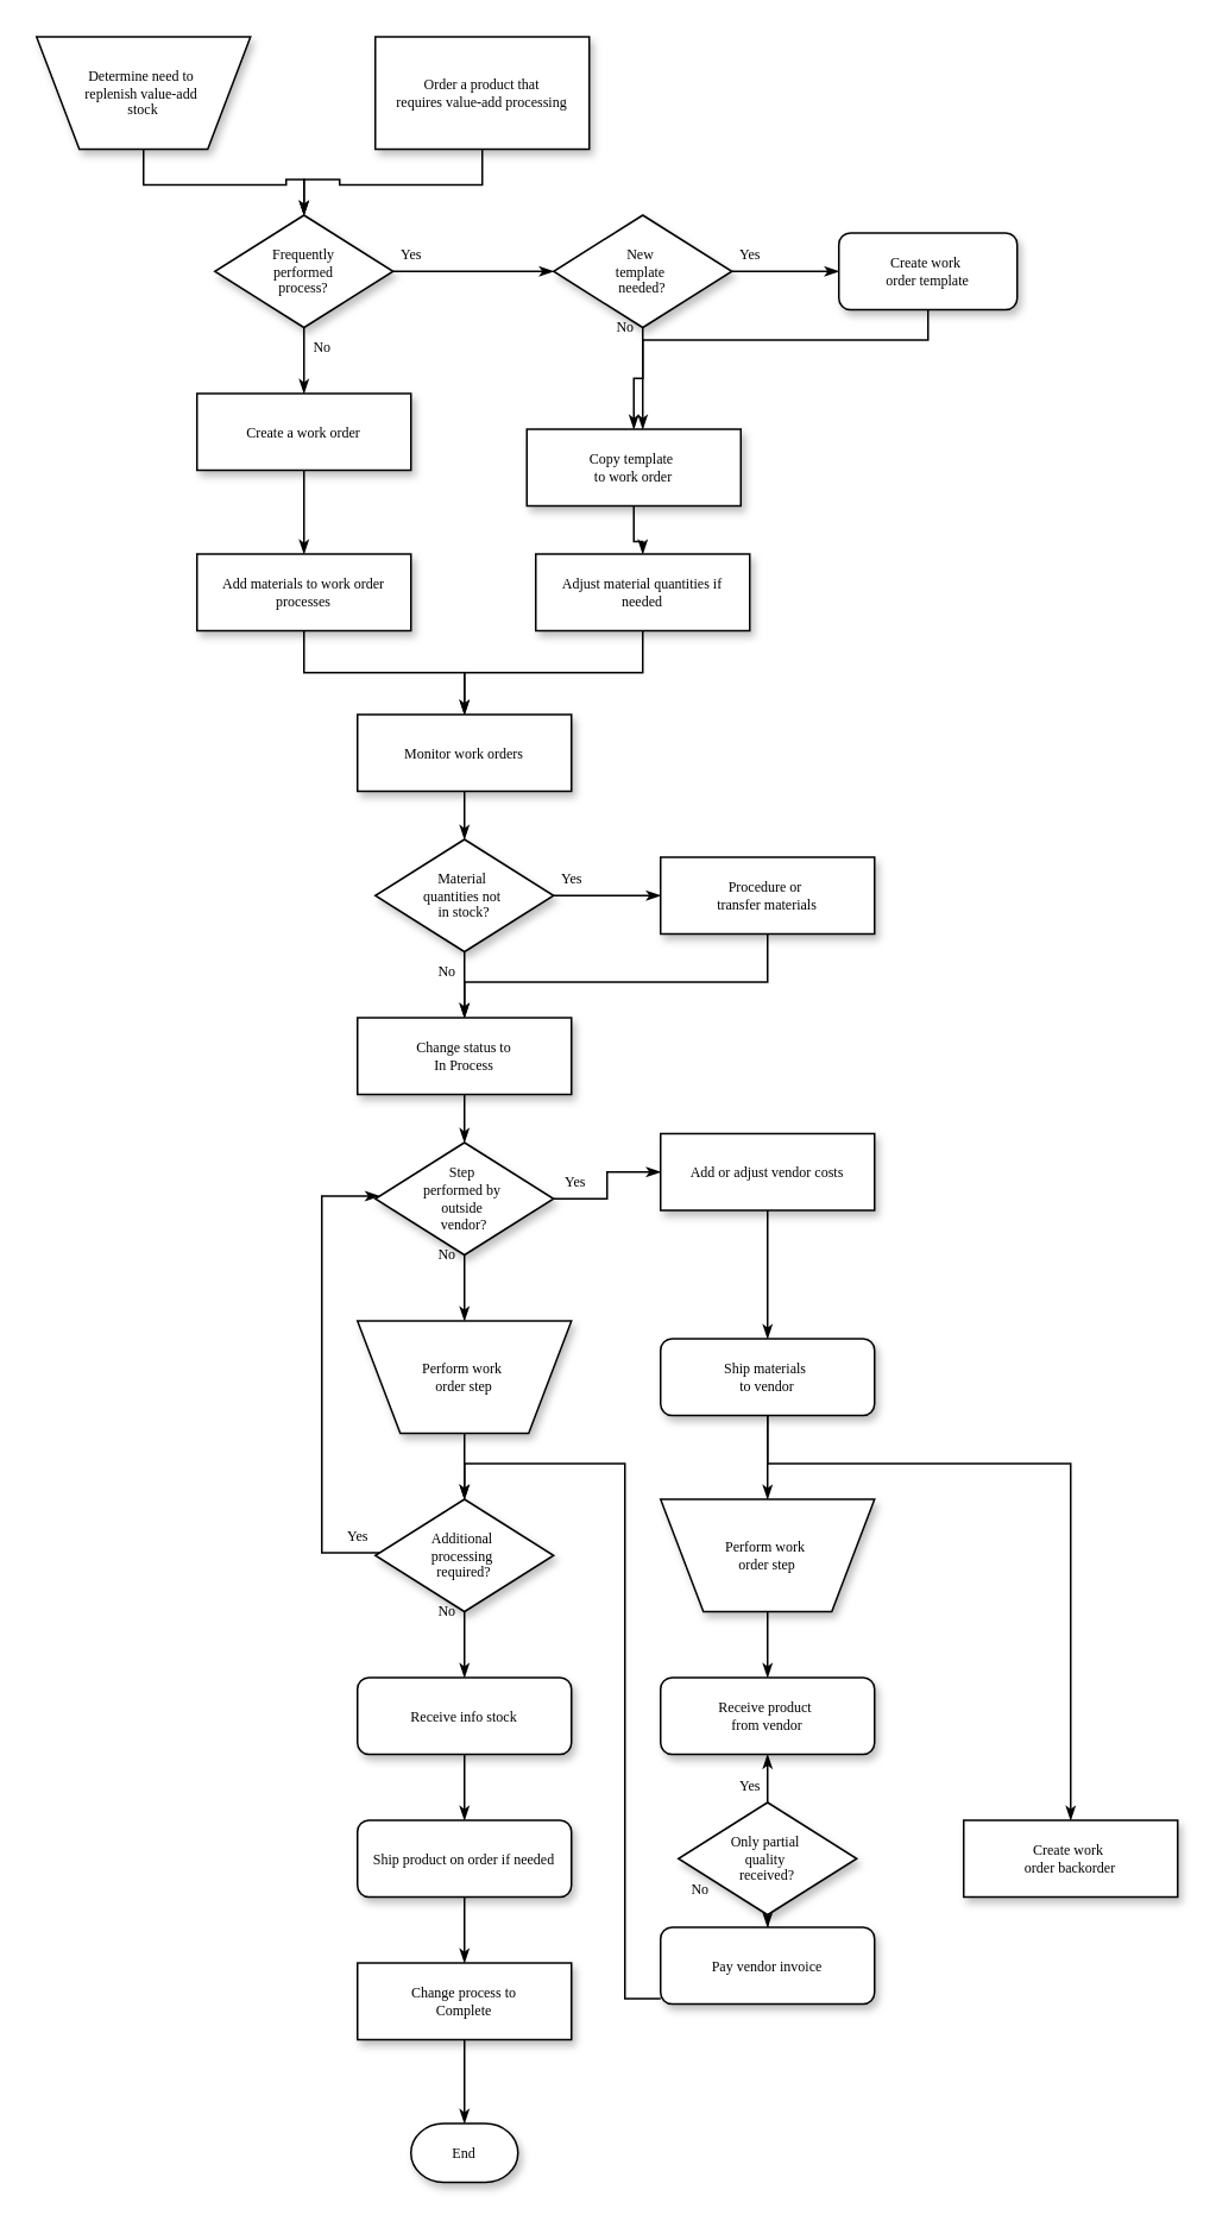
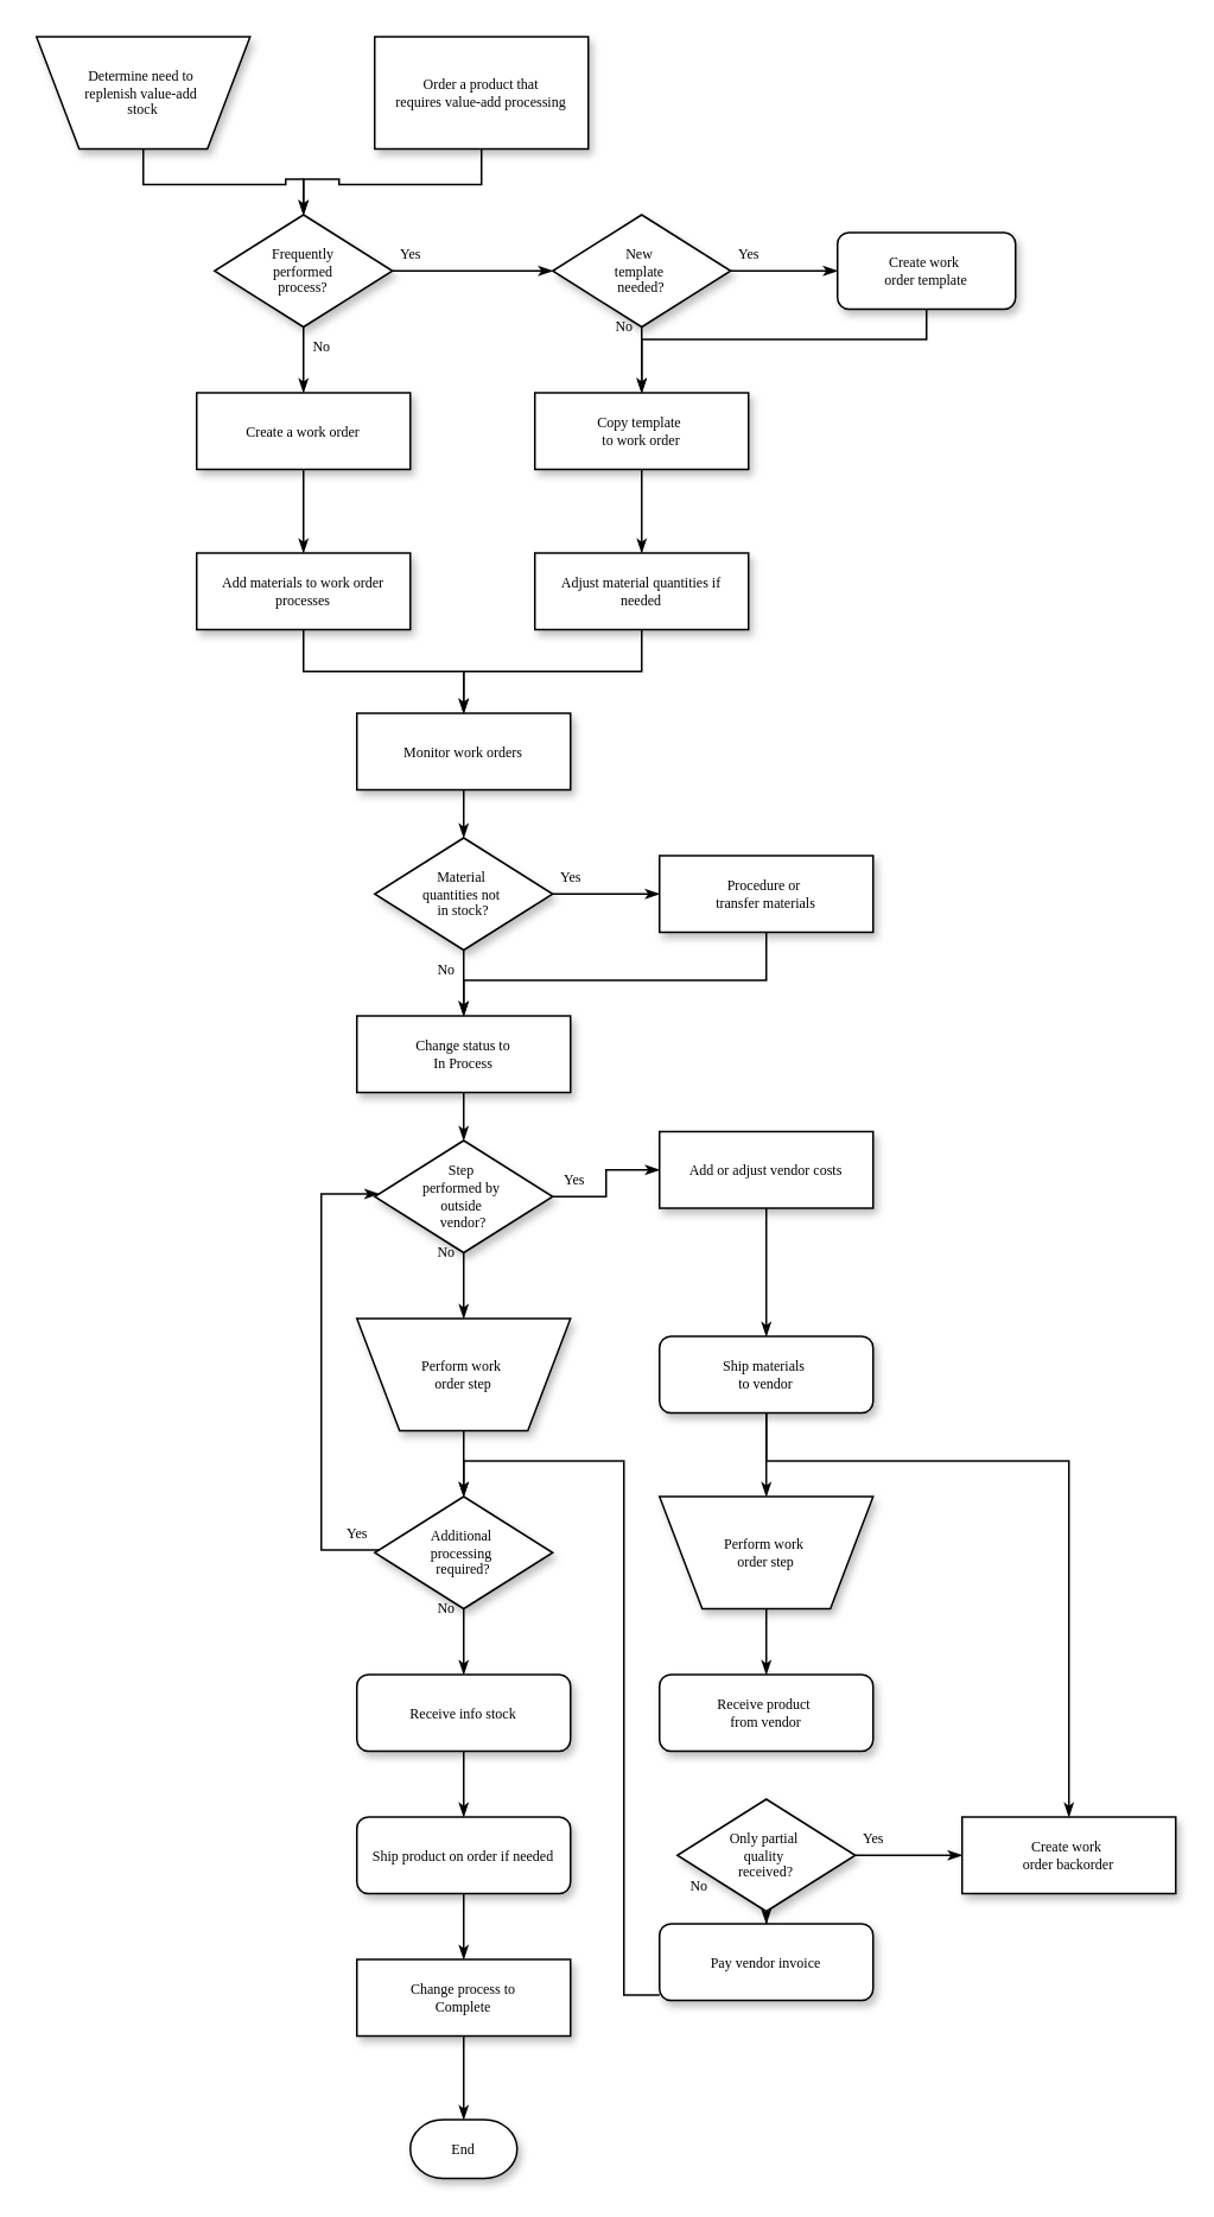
- <mxCell id="17" value="Copy template&amp;nbsp;&lt;div&gt;to work order&lt;/div&gt;" style="whiteSpace=wrap;html=1;rounded=0;shadow=1;labelBackgroundColor=none;strokeWidth=1;fontFamily=Verdana;fontSize=8;align=center;" vertex="1" parent="1"><mxGeometry x="295" y="240" width="120" height="43" as="geometry" /></mxCell>
+ <mxCell id="17" value="Copy template&amp;nbsp;&lt;div&gt;to work order&lt;/div&gt;" style="whiteSpace=wrap;html=1;rounded=0;shadow=1;labelBackgroundColor=none;strokeWidth=1;fontFamily=Verdana;fontSize=8;align=center;" vertex="1" parent="1"><mxGeometry x="300" y="220" width="120" height="43" as="geometry" /></mxCell>
- <mxCell id="52" value="Yes" style="edgeStyle=orthogonalEdgeStyle;rounded=0;html=1;labelBackgroundColor=none;startSize=5;endArrow=classicThin;endFill=1;endSize=5;jettySize=auto;orthogonalLoop=1;strokeWidth=1;fontFamily=Verdana;fontSize=8;" edge="1" parent="1" source="53" target="48"><mxGeometry x="-0.667" y="10" relative="1" as="geometry"><mxPoint as="offset" /></mxGeometry></mxCell>
+ <mxCell id="52" value="Yes" style="edgeStyle=orthogonalEdgeStyle;rounded=0;html=1;labelBackgroundColor=none;startSize=5;endArrow=classicThin;endFill=1;endSize=5;jettySize=auto;orthogonalLoop=1;strokeWidth=1;fontFamily=Verdana;fontSize=8" edge="1" parent="1" source="53" target="54"><mxGeometry x="-0.667" y="10" relative="1" as="geometry"><mxPoint as="offset" /></mxGeometry></mxCell>
